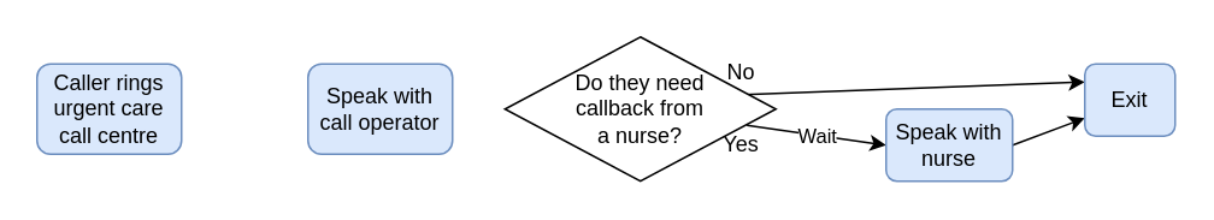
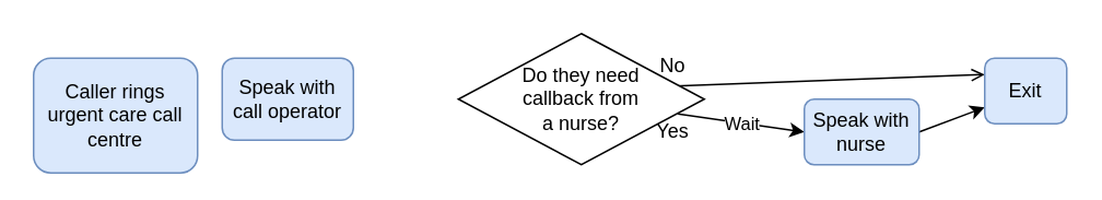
- <mxCell id="5" style="rounded=0;orthogonalLoop=1;jettySize=auto;html=1;exitX=0.88;exitY=0.4;exitDx=0;exitDy=0;entryX=0;entryY=0.25;entryDx=0;entryDy=0;exitPerimeter=0;" edge="1" parent="1" source="6" target="9"><mxGeometry relative="1" as="geometry" /></mxCell>
+ <mxCell id="5" style="rounded=0;orthogonalLoop=1;jettySize=auto;html=1;exitX=0.88;exitY=0.4;exitDx=0;exitDy=0;entryX=0;entryY=0.25;entryDx=0;entryDy=0;exitPerimeter=0;endArrow=open;" edge="1" parent="1" source="6" target="9"><mxGeometry relative="1" as="geometry" /></mxCell>
- <mxCell id="2" value="Caller rings urgent care call centre" style="rounded=1;whiteSpace=wrap;html=1;fillColor=#dae8fc;strokeColor=#6c8ebf;" vertex="1" parent="1"><mxGeometry x="20" y="35" width="80" height="50" as="geometry" /></mxCell>
+ <mxCell id="2" value="Caller rings urgent care call centre" style="rounded=1;whiteSpace=wrap;html=1;fillColor=#dae8fc;strokeColor=#6c8ebf;" vertex="1" parent="1"><mxGeometry x="20" y="35" width="100" height="70" as="geometry" /></mxCell>
- <mxCell id="3" value="Speak with call operator" style="rounded=1;whiteSpace=wrap;html=1;fillColor=#dae8fc;strokeColor=#6c8ebf;" vertex="1" parent="1"><mxGeometry x="170" y="35" width="80" height="50" as="geometry" /></mxCell>
+ <mxCell id="3" value="Speak with call operator" style="rounded=1;whiteSpace=wrap;html=1;fillColor=#dae8fc;strokeColor=#6c8ebf;" vertex="1" parent="1"><mxGeometry x="135" y="35" width="80" height="50" as="geometry" /></mxCell>
